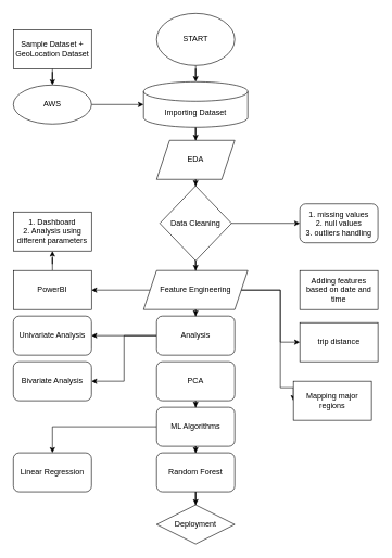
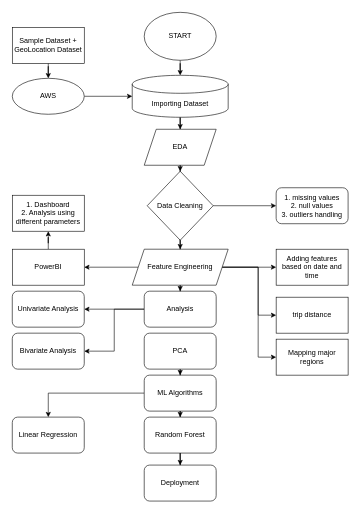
+ <mxCell id="13" value="" style="edgeStyle=orthogonalEdgeStyle;rounded=0;orthogonalLoop=1;jettySize=auto;html=1;" edge="1" parent="1" source="16" target="34"><mxGeometry relative="1" as="geometry"><Array as="points"><mxPoint x="430" y="445" /><mxPoint x="430" y="445" /></Array></mxGeometry></mxCell>
- <mxCell id="36" value="Mapping major regions" style="whiteSpace=wrap;html=1;" vertex="1" parent="1"><mxGeometry x="450" y="585" width="120" height="60" as="geometry" /></mxCell>
+ <mxCell id="36" value="Mapping major regions" style="whiteSpace=wrap;html=1;" vertex="1" parent="1"><mxGeometry x="460" y="565" width="120" height="60" as="geometry" /></mxCell>
- <mxCell id="25" value="Deployment" style="rhombus;whiteSpace=wrap;html=1;" vertex="1" parent="1"><mxGeometry x="240" y="775" width="120" height="60" as="geometry" /></mxCell>
+ <mxCell id="25" value="Deployment" style="whiteSpace=wrap;html=1;rounded=1;" vertex="1" parent="1"><mxGeometry x="240" y="775" width="120" height="60" as="geometry" /></mxCell>
